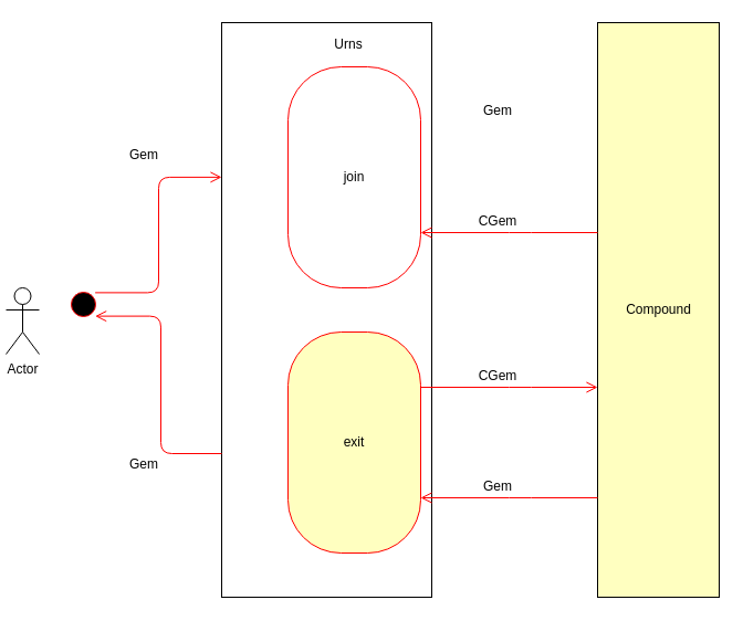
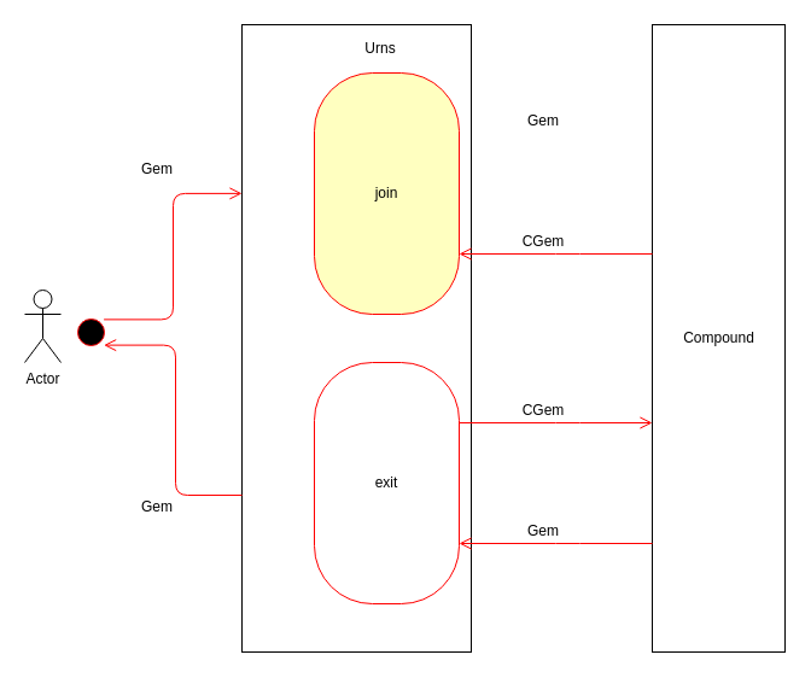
- <mxCell id="3" value="join" style="rounded=1;whiteSpace=wrap;html=1;arcSize=40;fontColor=#000000;fillColor=#ffffff;strokeColor=#ff0000;" vertex="1" parent="1"><mxGeometry x="260" y="60" width="120" height="200" as="geometry" /></mxCell>
+ <mxCell id="3" value="join" style="rounded=1;whiteSpace=wrap;html=1;arcSize=40;fontColor=#000000;fillColor=#ffffc0;strokeColor=#ff0000;" vertex="1" parent="1"><mxGeometry x="260" y="60" width="120" height="200" as="geometry" /></mxCell>
- <mxCell id="4" value="Compound" style="html=1;fillColor=#ffffc0;" vertex="1" parent="1"><mxGeometry x="540" y="20" width="110" height="520" as="geometry" /></mxCell>
+ <mxCell id="4" value="Compound" style="html=1;" vertex="1" parent="1"><mxGeometry x="540" y="20" width="110" height="520" as="geometry" /></mxCell>
- <mxCell id="14" value="Actor" style="shape=umlActor;verticalLabelPosition=bottom;verticalAlign=top;html=1;" vertex="1" parent="1"><mxGeometry x="5" y="260" width="30" height="60" as="geometry" /></mxCell>
+ <mxCell id="14" value="Actor" style="shape=umlActor;verticalLabelPosition=bottom;verticalAlign=top;html=1;" vertex="1" parent="1"><mxGeometry x="20" y="240" width="30" height="60" as="geometry" /></mxCell>
- <mxCell id="5" value="exit" style="rounded=1;whiteSpace=wrap;html=1;arcSize=40;fontColor=#000000;fillColor=#ffffc0;strokeColor=#ff0000;" vertex="1" parent="1"><mxGeometry x="260" y="300" width="120" height="200" as="geometry" /></mxCell>
+ <mxCell id="5" value="exit" style="rounded=1;whiteSpace=wrap;html=1;arcSize=40;fontColor=#000000;fillColor=#ffffff;strokeColor=#ff0000;" vertex="1" parent="1"><mxGeometry x="260" y="300" width="120" height="200" as="geometry" /></mxCell>
